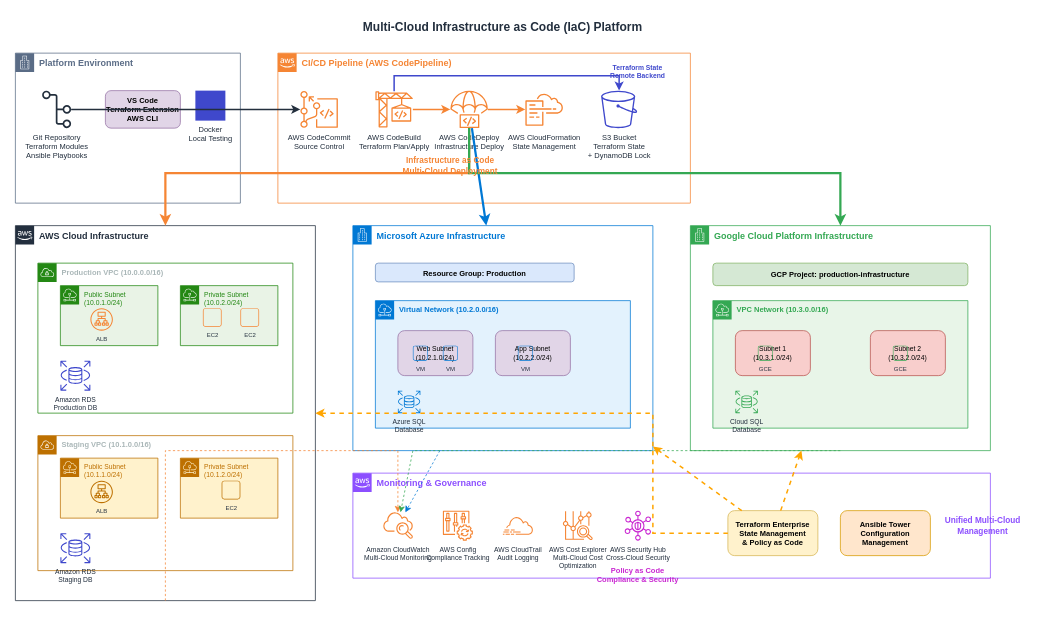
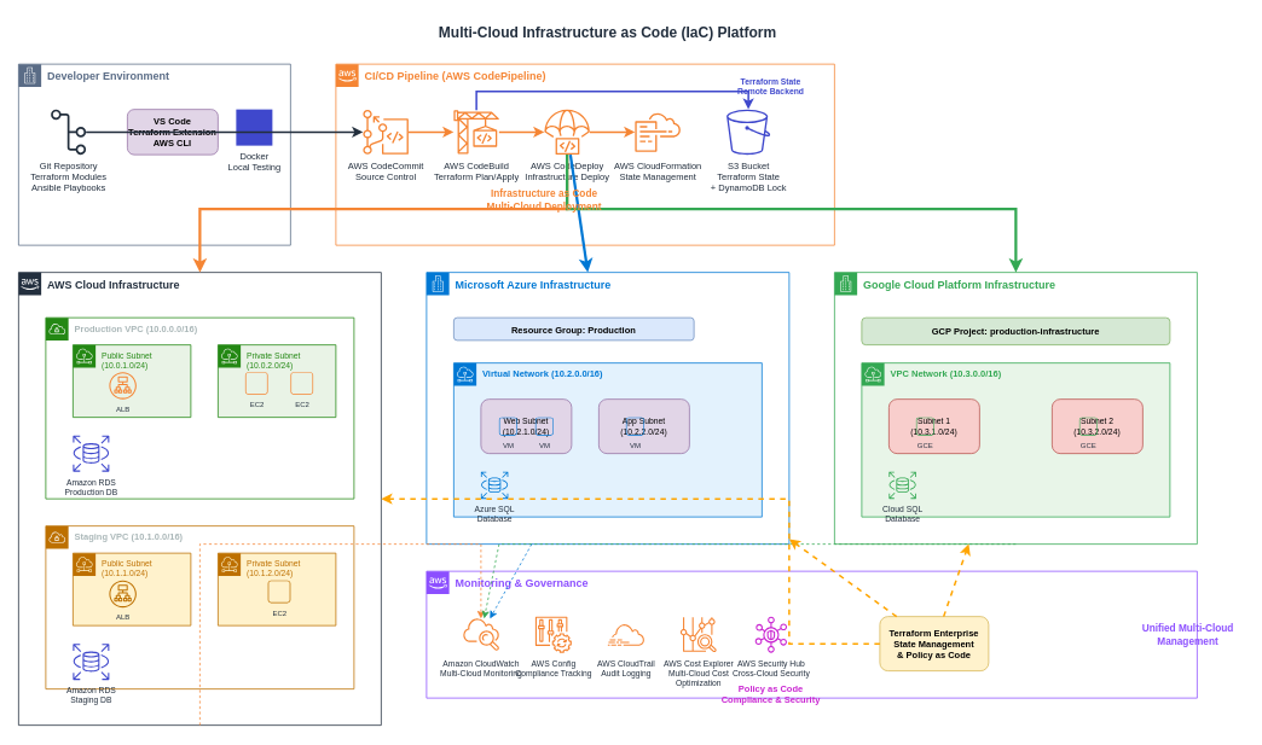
- <mxCell id="3" value="Platform Environment" style="sketch=0;outlineConnect=0;gradientColor=none;html=1;whiteSpace=wrap;fontSize=12;fontStyle=1;shape=mxgraph.aws4.group;grIcon=mxgraph.aws4.group_corporate_data_center;strokeColor=#5A6C86;fillColor=none;verticalAlign=top;align=left;spacingLeft=30;fontColor=#5A6C86;dashed=0;" vertex="1" parent="1"><mxGeometry x="20" y="70" width="300" height="200" as="geometry" /></mxCell>
+ <mxCell id="3" value="Developer Environment" style="sketch=0;outlineConnect=0;gradientColor=none;html=1;whiteSpace=wrap;fontSize=12;fontStyle=1;shape=mxgraph.aws4.group;grIcon=mxgraph.aws4.group_corporate_data_center;strokeColor=#5A6C86;fillColor=none;verticalAlign=top;align=left;spacingLeft=30;fontColor=#5A6C86;dashed=0;" vertex="1" parent="1"><mxGeometry x="20" y="70" width="300" height="200" as="geometry" /></mxCell>
+ <mxCell id="53" style="endArrow=classic;html=1;rounded=0;strokeColor=#F58534;strokeWidth=2;" edge="1" parent="1" source="8" target="9"><mxGeometry width="50" height="50" relative="1" as="geometry"><mxPoint x="460" y="145" as="sourcePoint" /><mxPoint x="490" y="145" as="targetPoint" /></mxGeometry></mxCell>
- <mxCell id="51" value="Ansible Tower&#10;Configuration&#10;Management" style="rounded=1;whiteSpace=wrap;html=1;fillColor=#ffe6cc;strokeColor=#d79b00;fontSize=10;fontStyle=1;" vertex="1" parent="1"><mxGeometry x="1120" y="680" width="120" height="60" as="geometry" /></mxCell>
